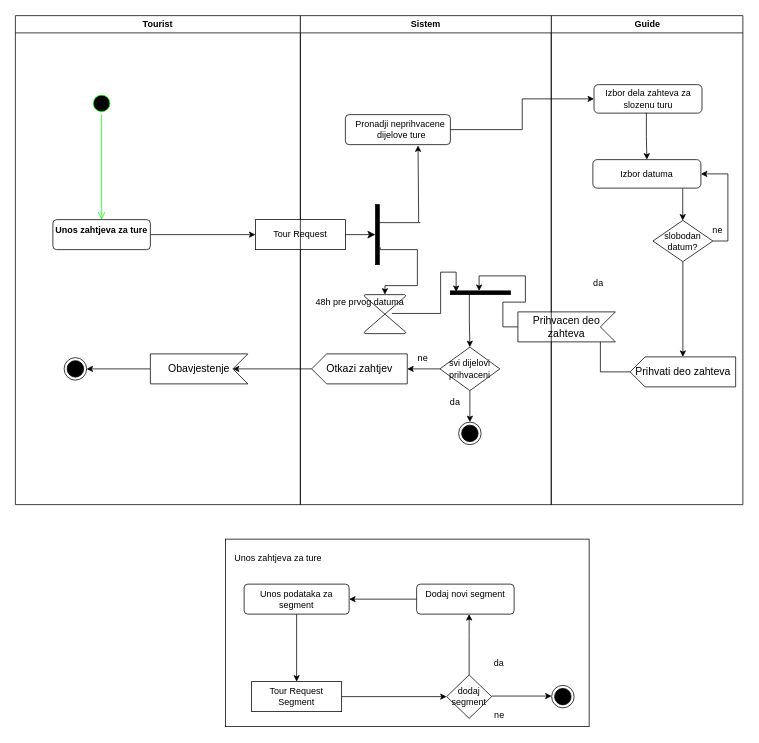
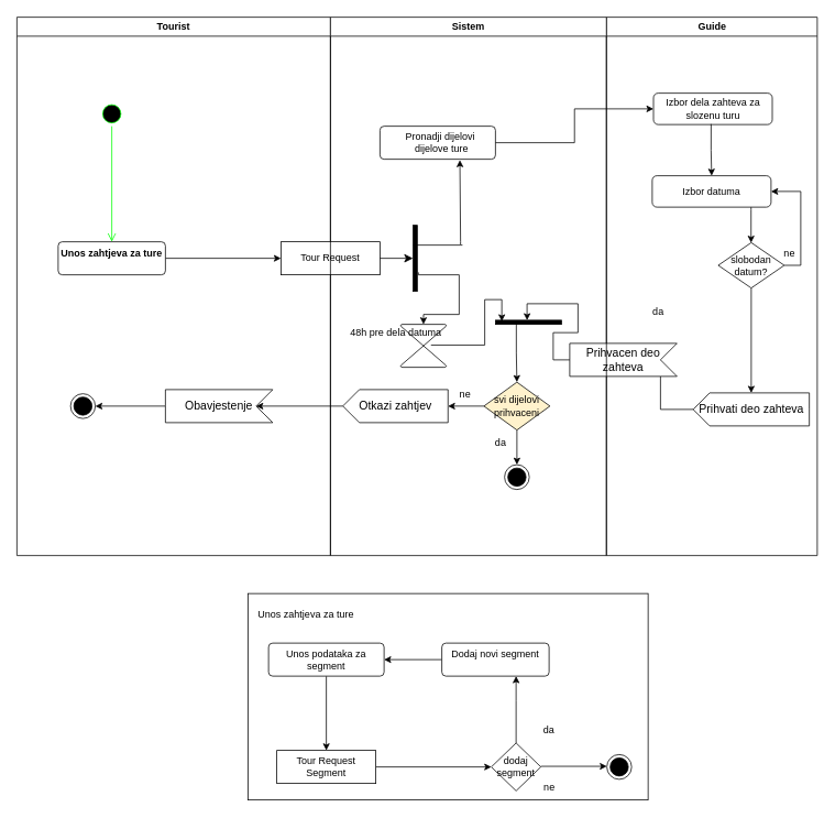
- <mxCell id="36" value="Pronadji neprihvacene&amp;nbsp; dijelove ture" style="text;html=1;align=center;verticalAlign=middle;whiteSpace=wrap;rounded=0;" parent="25" vertex="1"><mxGeometry x="70" y="137" width="130" height="30" as="geometry" /></mxCell>
+ <mxCell id="36" value="Pronadji dijelovi&amp;nbsp; dijelove ture" style="text;html=1;align=center;verticalAlign=middle;whiteSpace=wrap;rounded=0;" parent="25" vertex="1"><mxGeometry x="70" y="137" width="130" height="30" as="geometry" /></mxCell>
- <mxCell id="28" value="48h pre prvog datuma" style="text;html=1;align=center;verticalAlign=middle;resizable=0;points=[];autosize=1;strokeColor=none;fillColor=none;" parent="25" vertex="1"><mxGeometry x="8.75" y="367" width="140" height="30" as="geometry" /></mxCell>
+ <mxCell id="28" value="48h pre dela datuma" style="text;html=1;align=center;verticalAlign=middle;resizable=0;points=[];autosize=1;strokeColor=none;fillColor=none;" parent="25" vertex="1"><mxGeometry x="8.75" y="367" width="140" height="30" as="geometry" /></mxCell>
- <mxCell id="31" value="svi dijelovi prihvaceni" style="rhombus;whiteSpace=wrap;html=1;" parent="25" vertex="1"><mxGeometry x="186" y="442" width="80" height="58" as="geometry" /></mxCell>
+ <mxCell id="31" value="svi dijelovi prihvaceni" style="rhombus;whiteSpace=wrap;html=1;fillColor=#fff2cc;" parent="25" vertex="1"><mxGeometry x="186" y="442" width="80" height="58" as="geometry" /></mxCell>
- <mxCell id="54" value="Dodaj novi segment" style="html=1;align=center;verticalAlign=top;rounded=1;absoluteArcSize=1;arcSize=10;dashed=0;whiteSpace=wrap;" parent="1" vertex="1"><mxGeometry x="555" y="778" width="130" height="40" as="geometry" /></mxCell>
+ <mxCell id="54" value="Dodaj novi segment" style="html=1;align=center;verticalAlign=top;rounded=1;absoluteArcSize=1;arcSize=10;dashed=0;whiteSpace=wrap;" parent="1" vertex="1"><mxGeometry x="535" y="778" width="130" height="40" as="geometry" /></mxCell>
